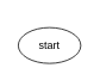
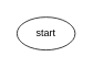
- <mxCell id="2" value="start" style="ellipse;whiteSpace=wrap;html=1;" vertex="1" parent="1"><mxGeometry x="20" y="30" width="70" height="40" as="geometry" /></mxCell>
+ <mxCell id="2" value="start" style="ellipse;whiteSpace=wrap;html=1;" vertex="1" parent="1"><mxGeometry x="20" y="20" width="70" height="40" as="geometry" /></mxCell>
